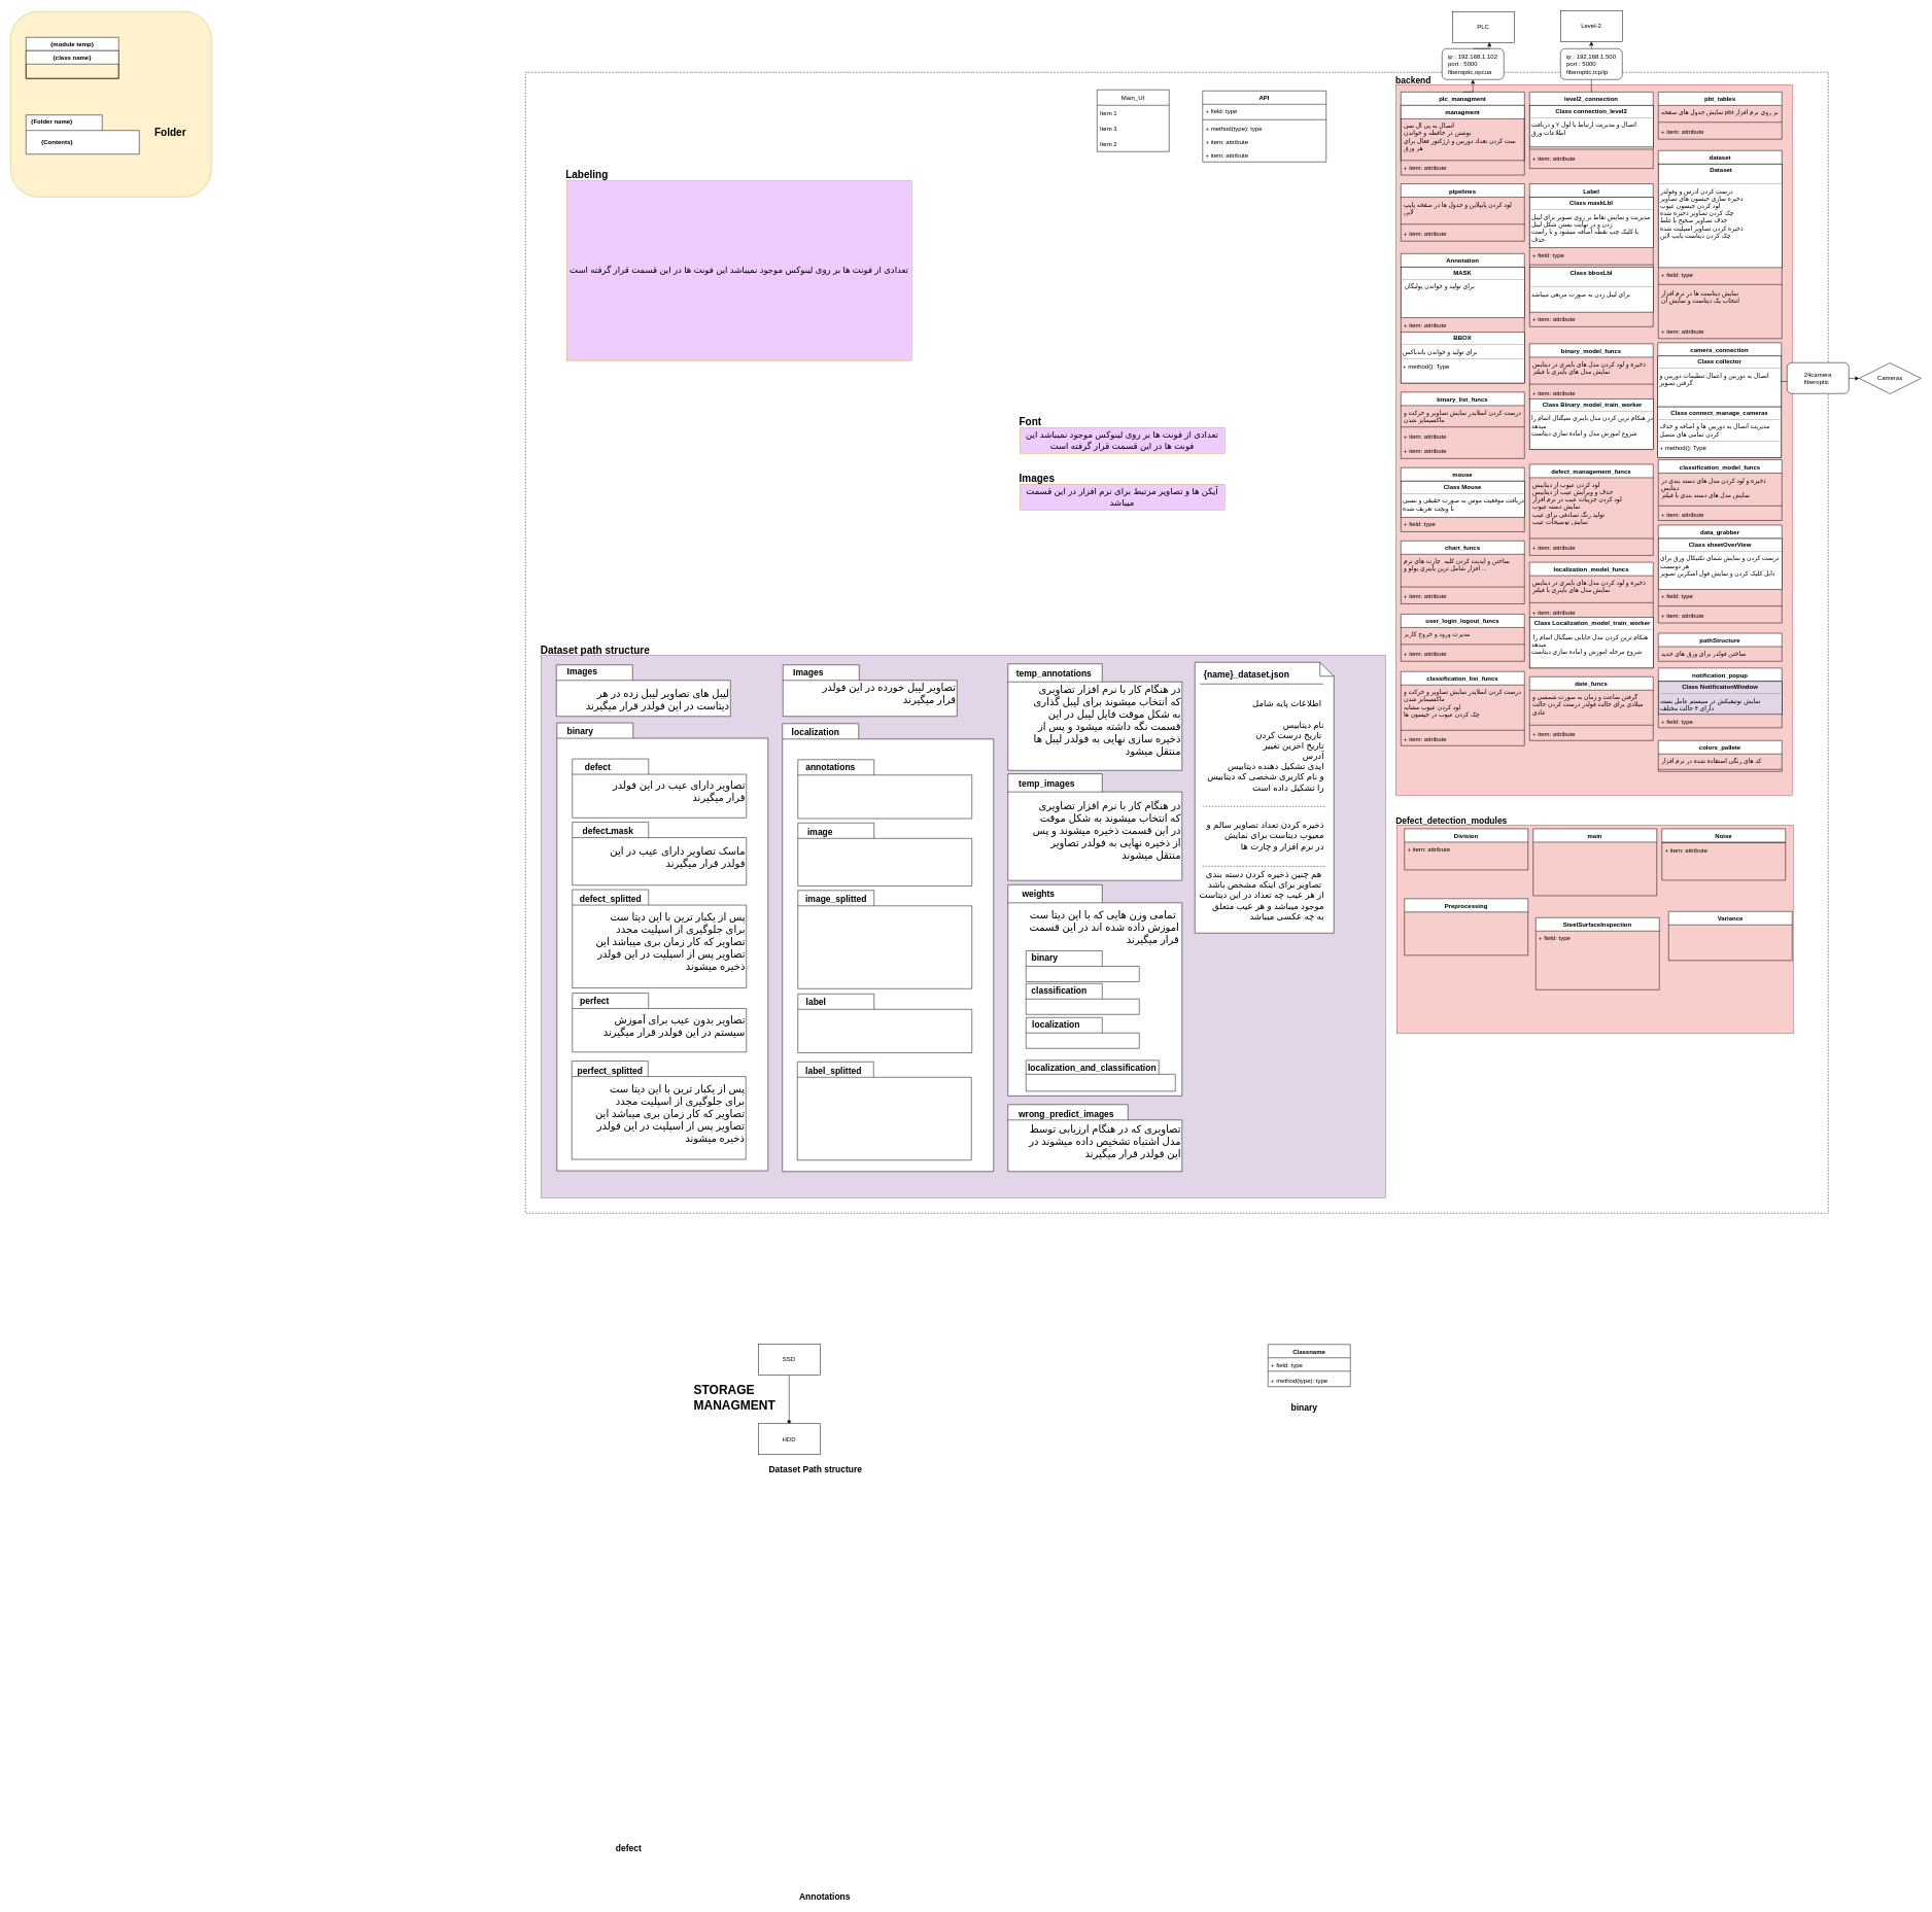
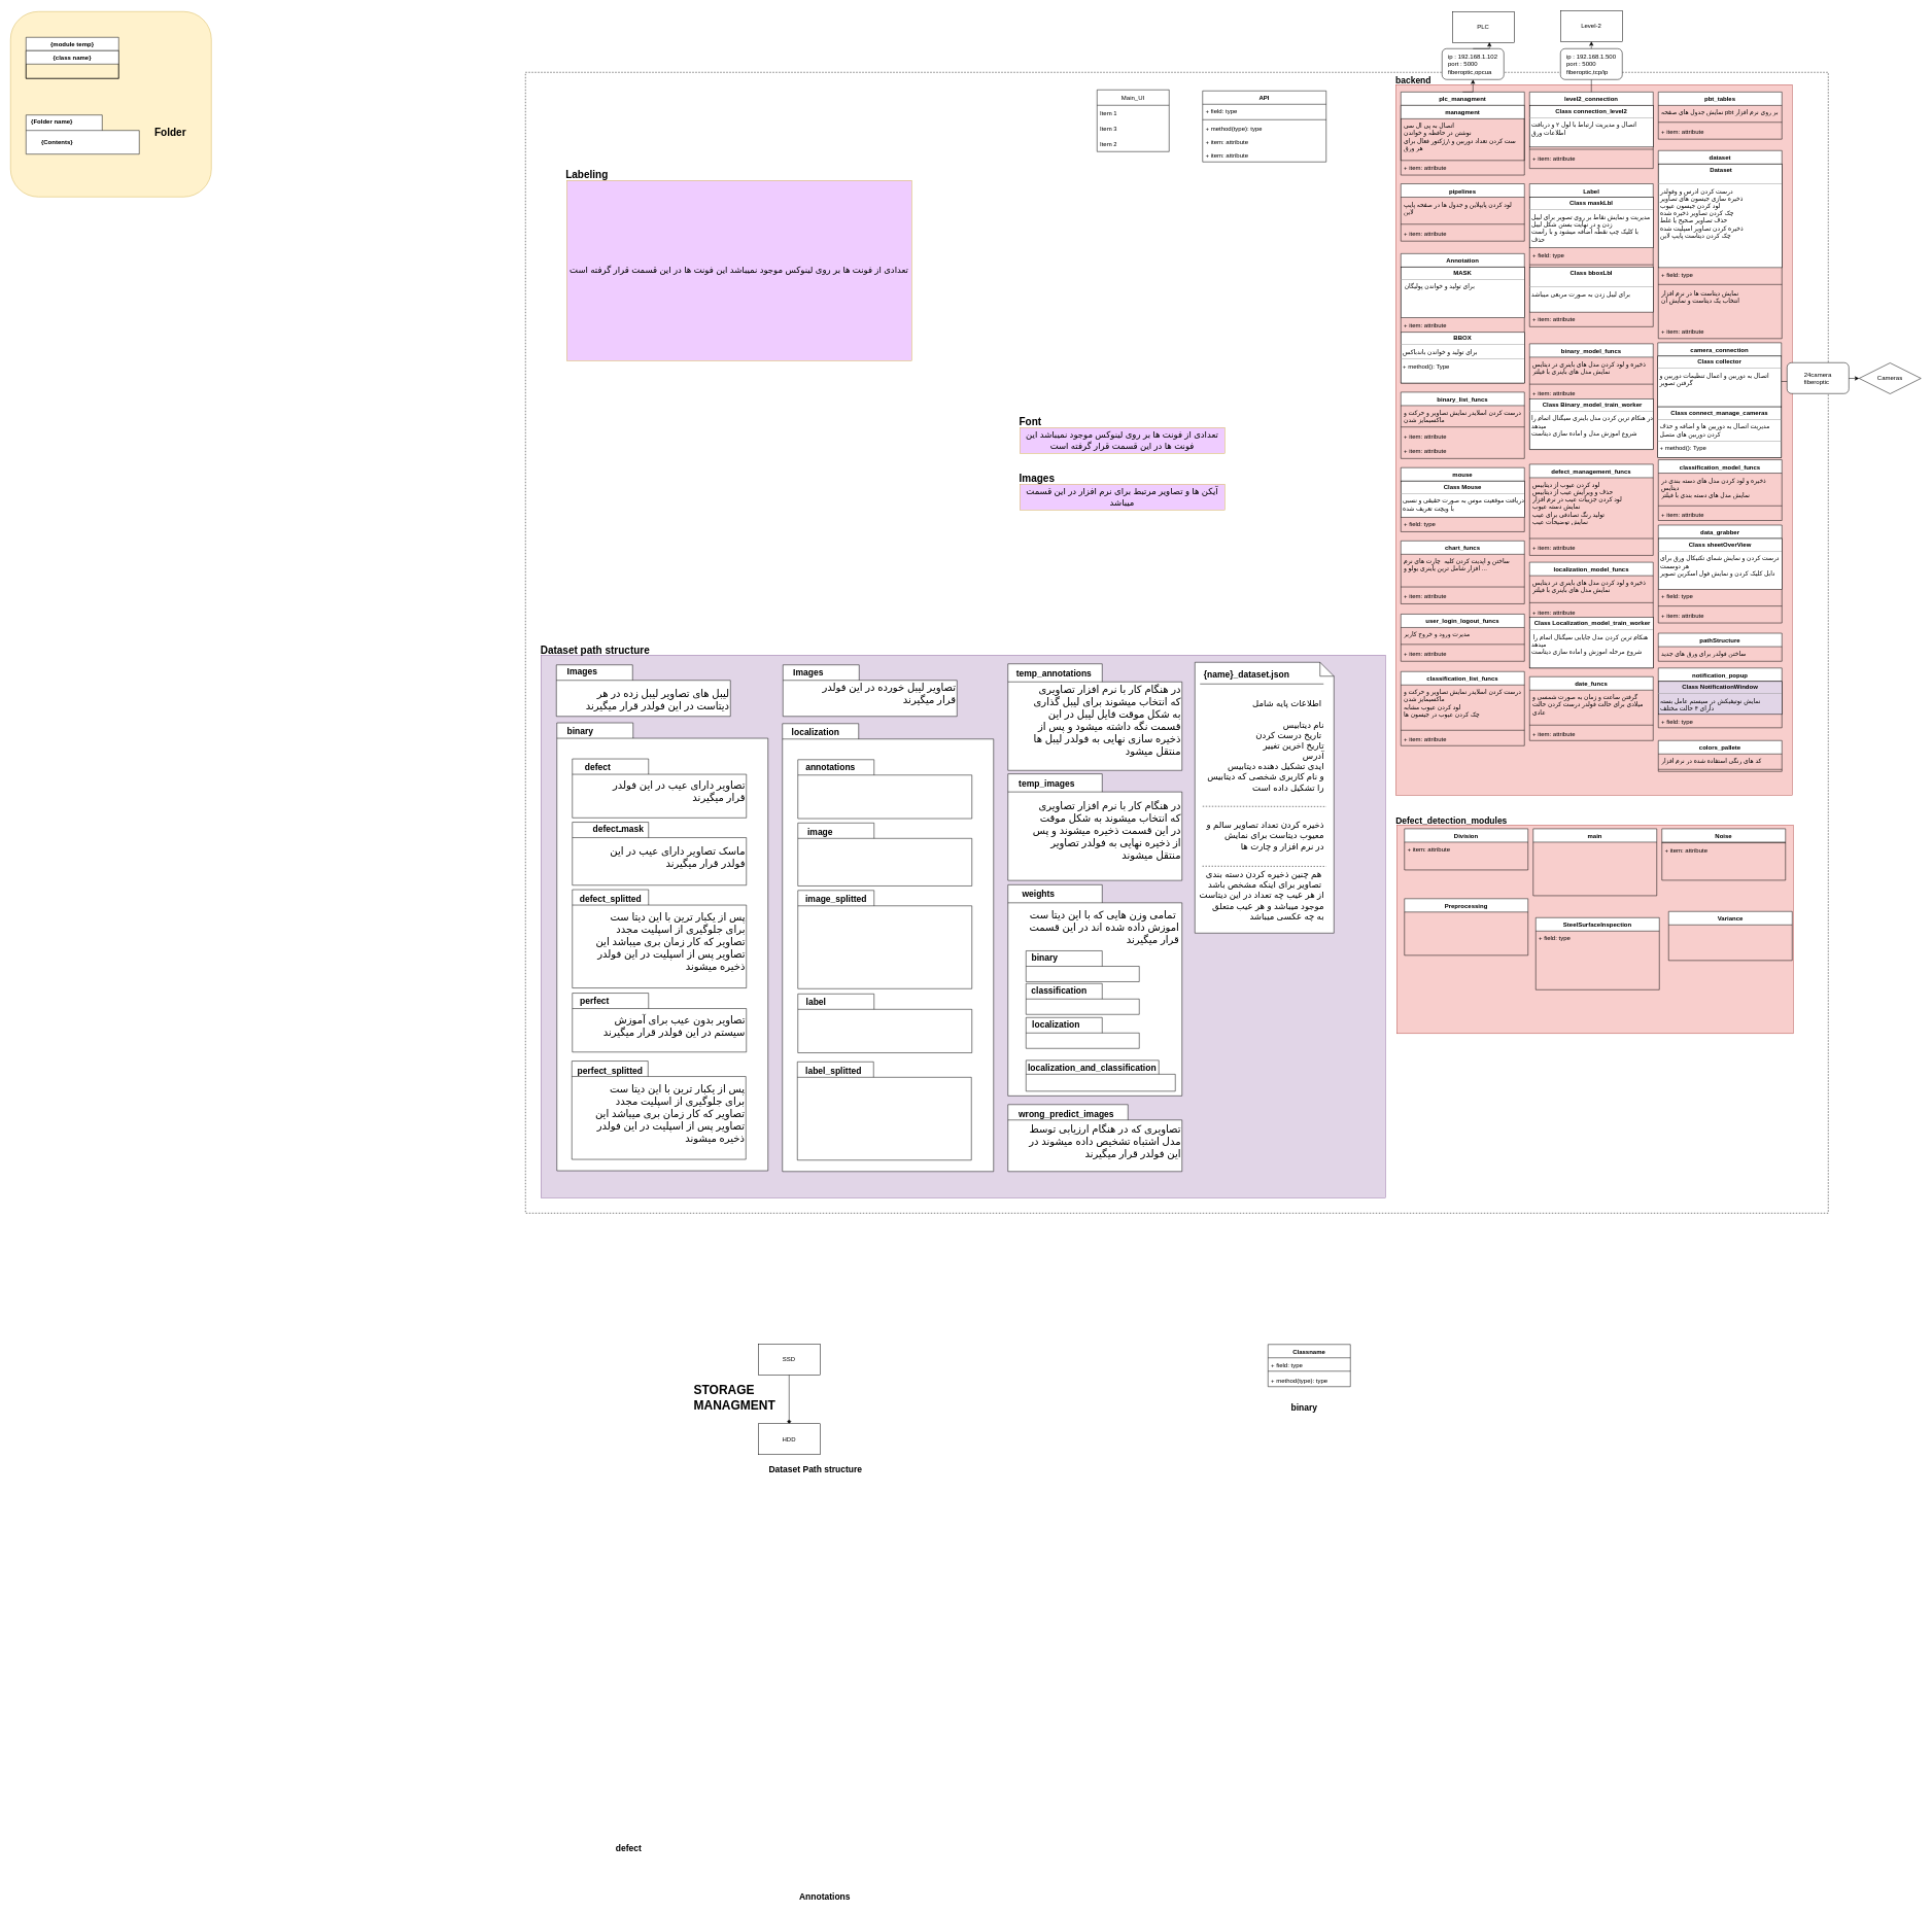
- <mxCell id="126" value="&lt;p style=&quot;margin:0px;margin-top:4px;text-align:center;&quot;&gt;&lt;b&gt;Class&amp;nbsp;connect_manage_cameras&lt;/b&gt;&lt;/p&gt;&lt;hr size=&quot;1&quot;&gt;&lt;p style=&quot;margin:0px;margin-left:4px;&quot;&gt;مدیریت اتصال به دوربین ها و اضافه و حذف کردن تمامی های متصل&lt;/p&gt;&lt;hr size=&quot;1&quot;&gt;&lt;p style=&quot;margin:0px;margin-left:4px;&quot;&gt;+ method(): Type&lt;/p&gt;" style="verticalAlign=top;align=left;overflow=fill;fontSize=12;fontFamily=Helvetica;html=1;whiteSpace=wrap;" vertex="1" parent="124"><mxGeometry y="124.462" width="240" height="98.462" as="geometry" /></mxCell>
+ <mxCell id="126" value="&lt;p style=&quot;margin:0px;margin-top:4px;text-align:center;&quot;&gt;&lt;b&gt;Class&amp;nbsp;connect_manage_cameras&lt;/b&gt;&lt;/p&gt;&lt;hr size=&quot;1&quot;&gt;&lt;p style=&quot;margin:0px;margin-left:4px;&quot;&gt;مدیریت اتصال به دوربین ها و اضافه و حذف کردن دوربین های متصل&lt;/p&gt;&lt;hr size=&quot;1&quot;&gt;&lt;p style=&quot;margin:0px;margin-left:4px;&quot;&gt;+ method(): Type&lt;/p&gt;" style="verticalAlign=top;align=left;overflow=fill;fontSize=12;fontFamily=Helvetica;html=1;whiteSpace=wrap;" vertex="1" parent="124"><mxGeometry y="124.462" width="240" height="98.462" as="geometry" /></mxCell>
- <mxCell id="157" value="&lt;span style=&quot;font-size: 17px;&quot;&gt;defectـmask&lt;/span&gt;" style="text;align=center;fontStyle=1;verticalAlign=middle;spacingLeft=3;spacingRight=3;strokeColor=none;rotatable=0;points=[[0,0.5],[1,0.5]];portConstraint=eastwest;html=1;" vertex="1" parent="155"><mxGeometry x="29" y="8.261" width="80" height="19.888" as="geometry" /></mxCell>
+ <mxCell id="157" value="&lt;span style=&quot;font-size: 17px;&quot;&gt;defectـmask&lt;/span&gt;" style="text;align=center;fontStyle=1;verticalAlign=middle;spacingLeft=3;spacingRight=3;strokeColor=none;rotatable=0;points=[[0,0.5],[1,0.5]];portConstraint=eastwest;html=1;" vertex="1" parent="155"><mxGeometry x="49" y="3.261" width="80" height="19.888" as="geometry" /></mxCell>
